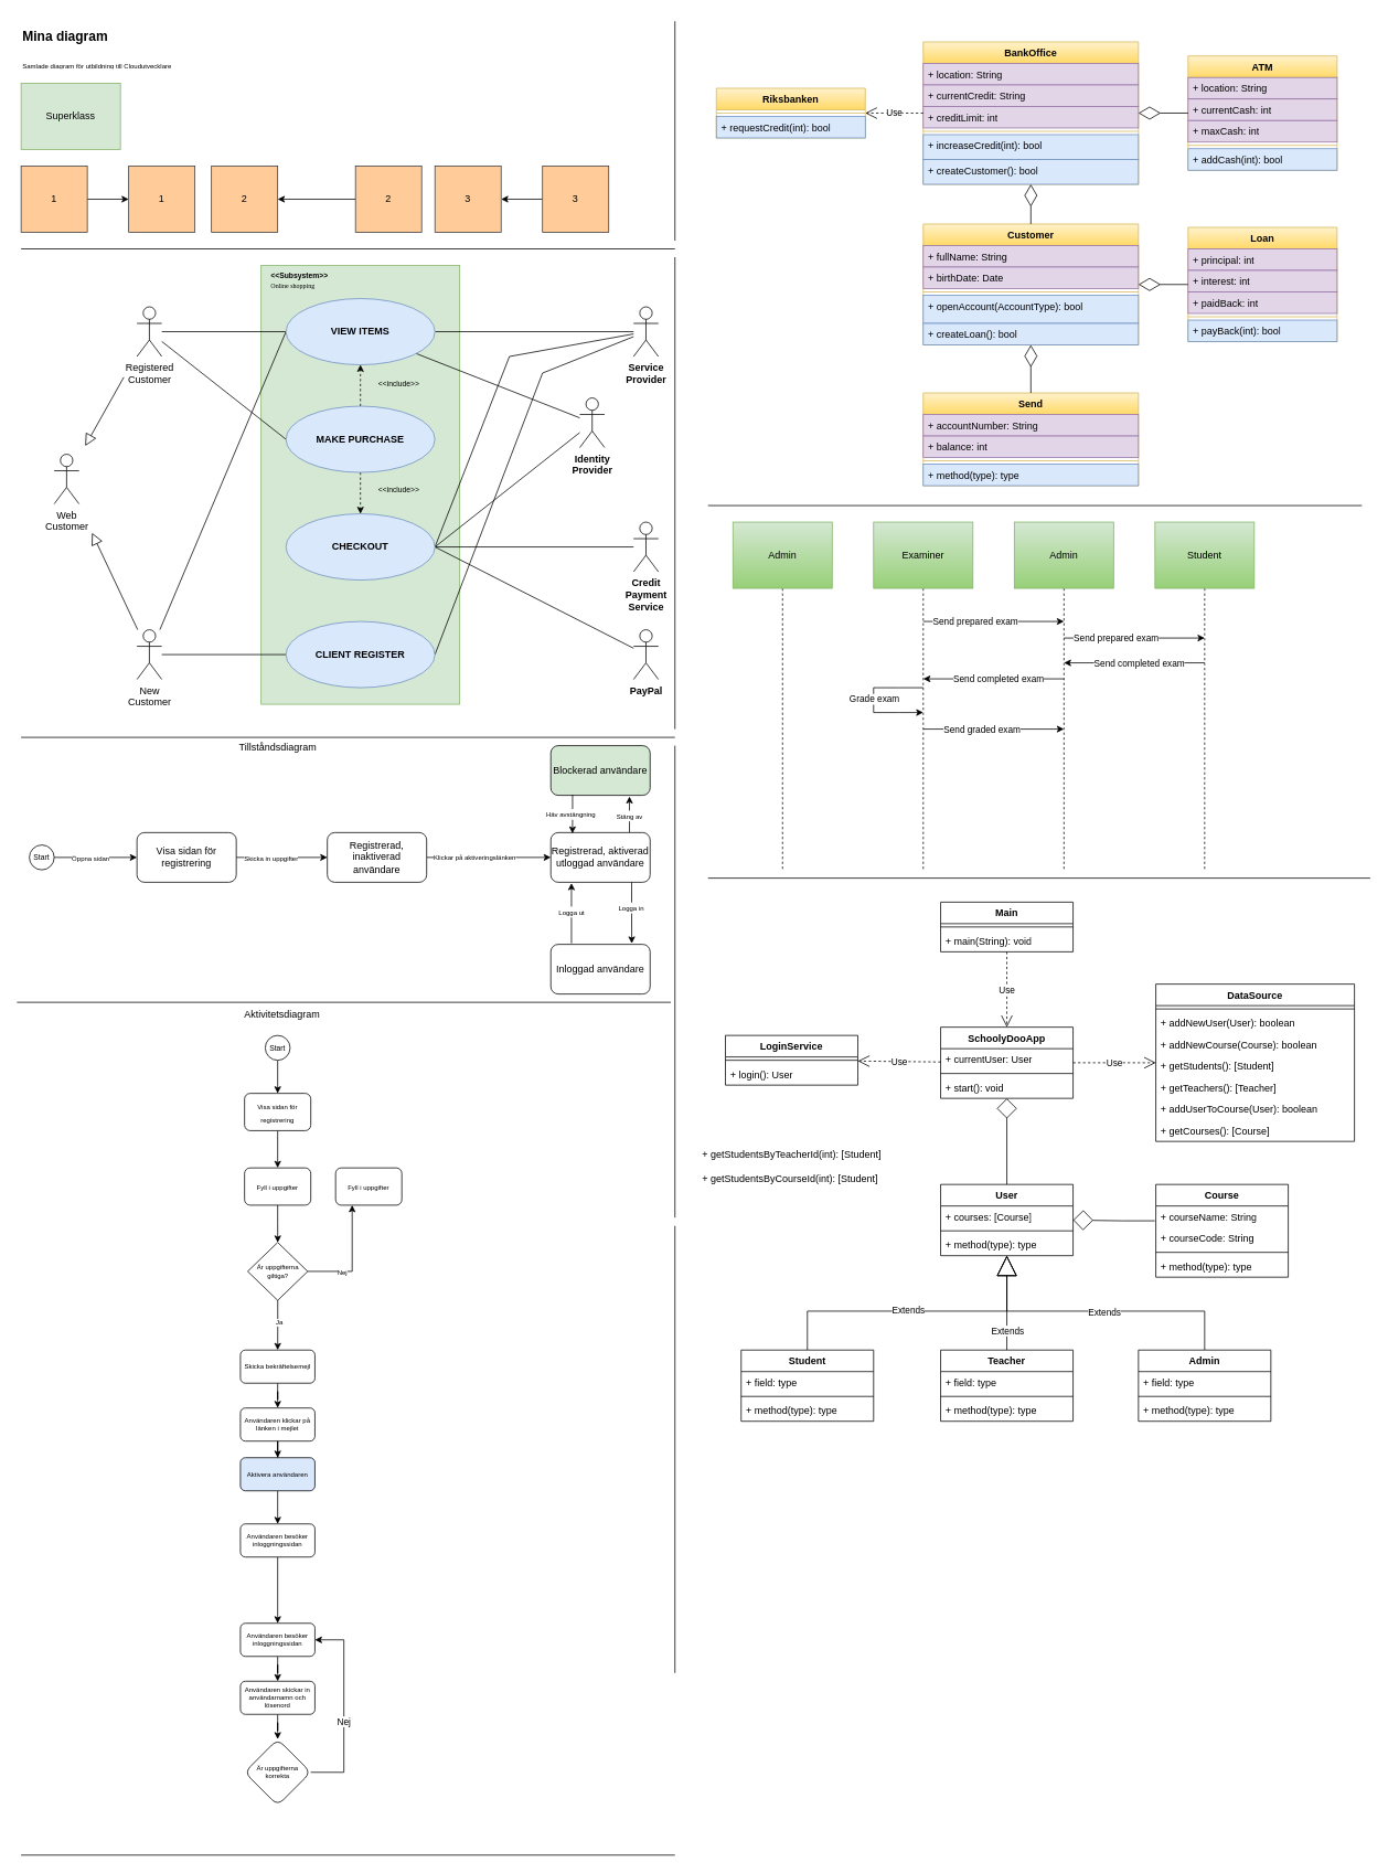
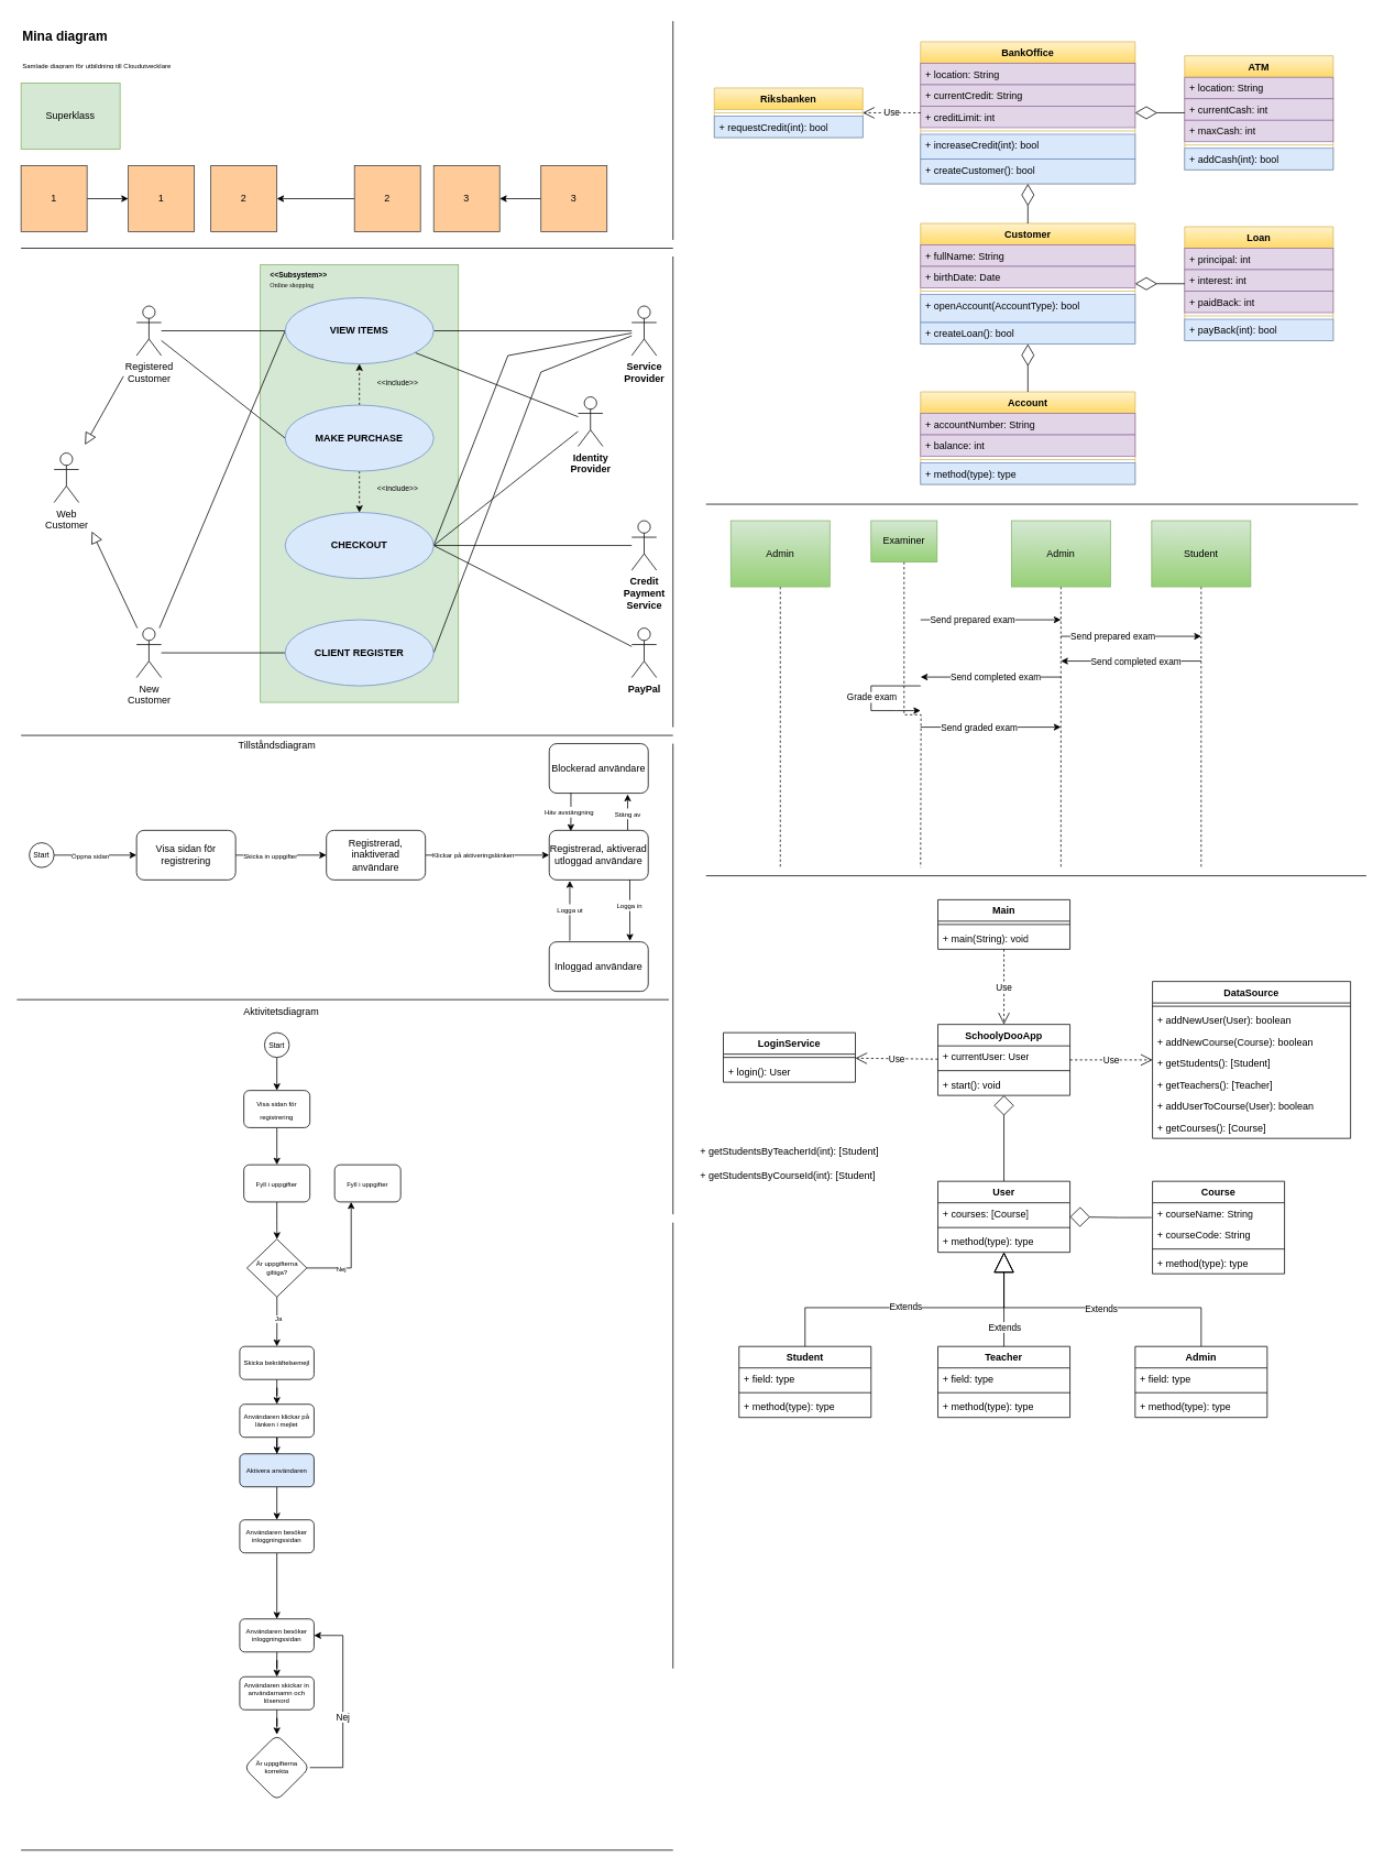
- <mxCell id="66" value="Send" style="swimlane;fontStyle=1;align=center;verticalAlign=top;childLayout=stackLayout;horizontal=1;startSize=26;horizontalStack=0;resizeParent=1;resizeParentMax=0;resizeLast=0;collapsible=1;marginBottom=0;whiteSpace=wrap;html=1;fillColor=#fff2cc;gradientColor=#ffd966;strokeColor=#d6b656;" parent="1" vertex="1"><mxGeometry x="1115" y="474" width="260" height="112" as="geometry" /></mxCell>
+ <mxCell id="66" value="Account" style="swimlane;fontStyle=1;align=center;verticalAlign=top;childLayout=stackLayout;horizontal=1;startSize=26;horizontalStack=0;resizeParent=1;resizeParentMax=0;resizeLast=0;collapsible=1;marginBottom=0;whiteSpace=wrap;html=1;fillColor=#fff2cc;gradientColor=#ffd966;strokeColor=#d6b656;" parent="1" vertex="1"><mxGeometry x="1115" y="474" width="260" height="112" as="geometry" /></mxCell>
- <mxCell id="89" value="Examiner" style="rounded=0;whiteSpace=wrap;html=1;fillColor=#d5e8d4;gradientColor=#97d077;strokeColor=#82b366;" parent="1" vertex="1"><mxGeometry x="1055" y="630" width="120" height="80" as="geometry" /></mxCell>
+ <mxCell id="89" value="Examiner" style="rounded=0;whiteSpace=wrap;html=1;fillColor=#d5e8d4;gradientColor=#97d077;strokeColor=#82b366;" parent="1" vertex="1"><mxGeometry x="1055" y="630" width="80" height="50" as="geometry" /></mxCell>
- <mxCell id="125" value="Blockerad användare" style="whiteSpace=wrap;html=1;rounded=1;fillColor=#d5e8d4;" parent="1" vertex="1"><mxGeometry x="665" y="900" width="120" height="60" as="geometry" /></mxCell>
+ <mxCell id="125" value="Blockerad användare" style="whiteSpace=wrap;html=1;rounded=1;" parent="1" vertex="1"><mxGeometry x="665" y="900" width="120" height="60" as="geometry" /></mxCell>
